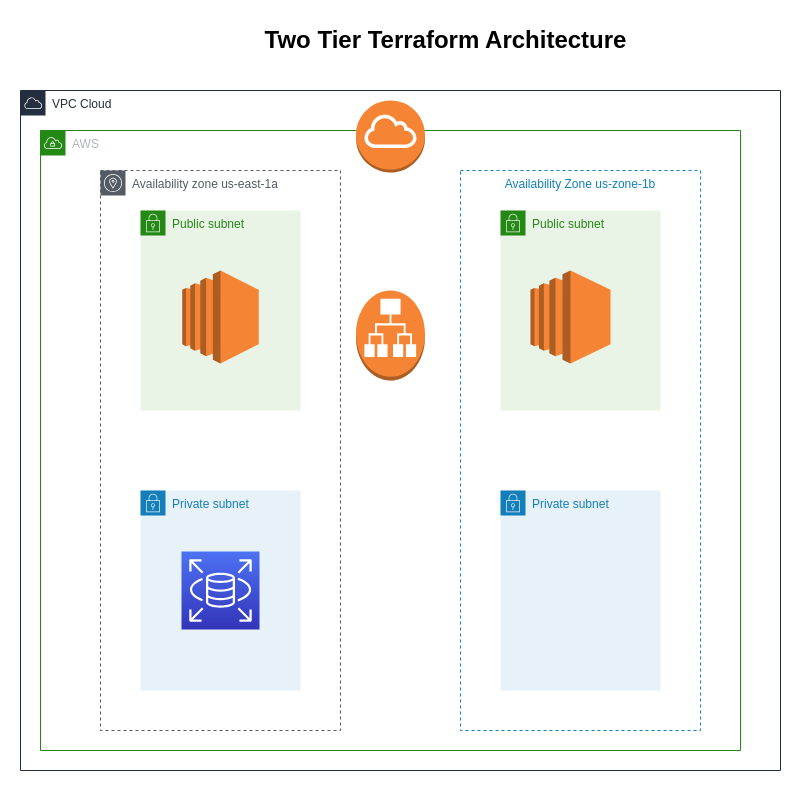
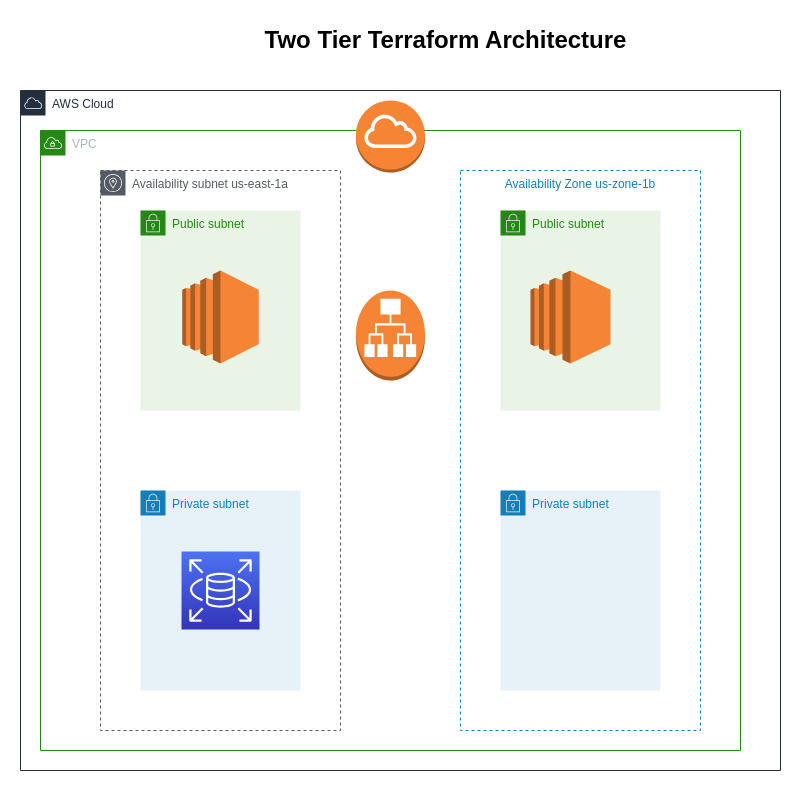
- <mxCell id="3" value="VPC Cloud" style="points=[[0,0],[0.25,0],[0.5,0],[0.75,0],[1,0],[1,0.25],[1,0.5],[1,0.75],[1,1],[0.75,1],[0.5,1],[0.25,1],[0,1],[0,0.75],[0,0.5],[0,0.25]];outlineConnect=0;gradientColor=none;html=1;whiteSpace=wrap;fontSize=12;fontStyle=0;container=1;pointerEvents=0;collapsible=0;recursiveResize=0;shape=mxgraph.aws4.group;grIcon=mxgraph.aws4.group_aws_cloud;strokeColor=#232F3E;fillColor=none;verticalAlign=top;align=left;spacingLeft=30;fontColor=#232F3E;dashed=0;" vertex="1" parent="1"><mxGeometry x="20" y="90" width="760" height="680" as="geometry" /></mxCell>
+ <mxCell id="3" value="AWS Cloud" style="points=[[0,0],[0.25,0],[0.5,0],[0.75,0],[1,0],[1,0.25],[1,0.5],[1,0.75],[1,1],[0.75,1],[0.5,1],[0.25,1],[0,1],[0,0.75],[0,0.5],[0,0.25]];outlineConnect=0;gradientColor=none;html=1;whiteSpace=wrap;fontSize=12;fontStyle=0;container=1;pointerEvents=0;collapsible=0;recursiveResize=0;shape=mxgraph.aws4.group;grIcon=mxgraph.aws4.group_aws_cloud;strokeColor=#232F3E;fillColor=none;verticalAlign=top;align=left;spacingLeft=30;fontColor=#232F3E;dashed=0;" vertex="1" parent="1"><mxGeometry x="20" y="90" width="760" height="680" as="geometry" /></mxCell>
- <mxCell id="6" value="AWS" style="points=[[0,0],[0.25,0],[0.5,0],[0.75,0],[1,0],[1,0.25],[1,0.5],[1,0.75],[1,1],[0.75,1],[0.5,1],[0.25,1],[0,1],[0,0.75],[0,0.5],[0,0.25]];outlineConnect=0;gradientColor=none;html=1;whiteSpace=wrap;fontSize=12;fontStyle=0;container=1;pointerEvents=0;collapsible=0;recursiveResize=0;shape=mxgraph.aws4.group;grIcon=mxgraph.aws4.group_vpc;strokeColor=#248814;fillColor=none;verticalAlign=top;align=left;spacingLeft=30;fontColor=#AAB7B8;dashed=0;" vertex="1" parent="3"><mxGeometry x="20" y="40" width="700" height="620" as="geometry" /></mxCell>
+ <mxCell id="6" value="VPC" style="points=[[0,0],[0.25,0],[0.5,0],[0.75,0],[1,0],[1,0.25],[1,0.5],[1,0.75],[1,1],[0.75,1],[0.5,1],[0.25,1],[0,1],[0,0.75],[0,0.5],[0,0.25]];outlineConnect=0;gradientColor=none;html=1;whiteSpace=wrap;fontSize=12;fontStyle=0;container=1;pointerEvents=0;collapsible=0;recursiveResize=0;shape=mxgraph.aws4.group;grIcon=mxgraph.aws4.group_vpc;strokeColor=#248814;fillColor=none;verticalAlign=top;align=left;spacingLeft=30;fontColor=#AAB7B8;dashed=0;" vertex="1" parent="3"><mxGeometry x="20" y="40" width="700" height="620" as="geometry" /></mxCell>
- <mxCell id="4" value="Availability zone us-east-1a" style="sketch=0;outlineConnect=0;gradientColor=none;html=1;whiteSpace=wrap;fontSize=12;fontStyle=0;shape=mxgraph.aws4.group;grIcon=mxgraph.aws4.group_availability_zone;strokeColor=#545B64;fillColor=none;verticalAlign=top;align=left;spacingLeft=30;fontColor=#545B64;dashed=1;" vertex="1" parent="3"><mxGeometry x="80" y="80" width="240" height="560" as="geometry" /></mxCell>
+ <mxCell id="4" value="Availability subnet us-east-1a" style="sketch=0;outlineConnect=0;gradientColor=none;html=1;whiteSpace=wrap;fontSize=12;fontStyle=0;shape=mxgraph.aws4.group;grIcon=mxgraph.aws4.group_availability_zone;strokeColor=#545B64;fillColor=none;verticalAlign=top;align=left;spacingLeft=30;fontColor=#545B64;dashed=1;" vertex="1" parent="3"><mxGeometry x="80" y="80" width="240" height="560" as="geometry" /></mxCell>
